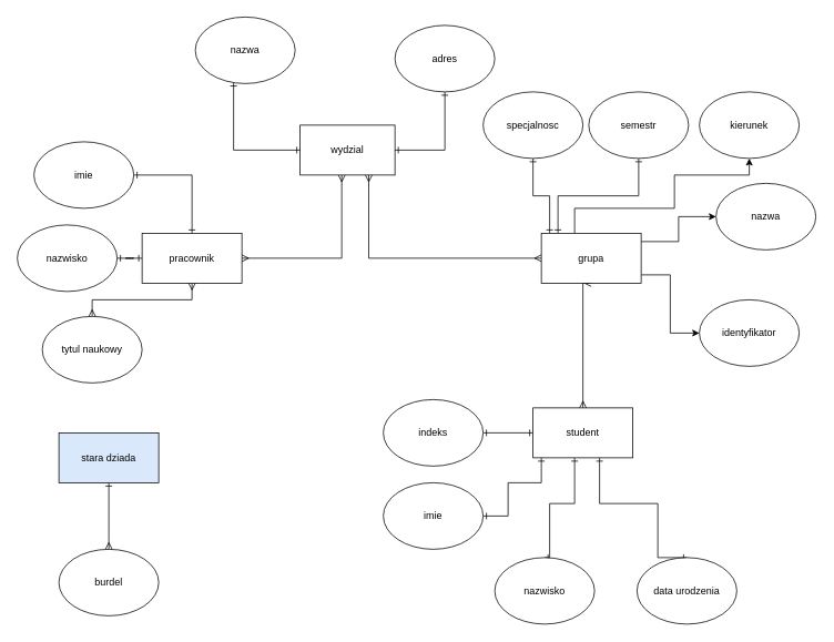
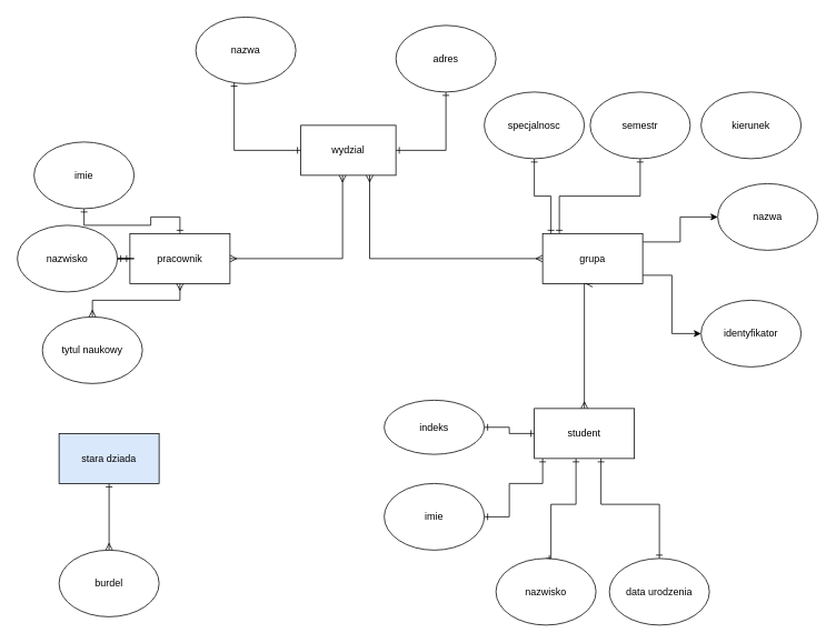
- <mxCell id="24" style="edgeStyle=orthogonalEdgeStyle;rounded=0;orthogonalLoop=1;jettySize=auto;html=1;" edge="1" parent="1" source="27" target="34"><mxGeometry relative="1" as="geometry"><Array as="points"><mxPoint x="690" y="250" /><mxPoint x="810" y="250" /><mxPoint x="810" y="210" /><mxPoint x="900" y="210" /></Array></mxGeometry></mxCell>
- <mxCell id="2" value="pracownik" style="rounded=0;whiteSpace=wrap;html=1;" vertex="1" parent="1"><mxGeometry x="170" y="280" width="120" height="60" as="geometry" /></mxCell>
+ <mxCell id="2" value="pracownik" style="rounded=0;whiteSpace=wrap;html=1;" vertex="1" parent="1"><mxGeometry x="155" y="280" width="120" height="60" as="geometry" /></mxCell>
- <mxCell id="28" value="indeks" style="ellipse;whiteSpace=wrap;html=1;" vertex="1" parent="1"><mxGeometry x="460" y="480" width="120" height="80" as="geometry" /></mxCell>
+ <mxCell id="28" value="indeks" style="ellipse;whiteSpace=wrap;html=1;" vertex="1" parent="1"><mxGeometry x="460" y="480" width="120" height="65" as="geometry" /></mxCell>
- <mxCell id="32" value="data urodzenia" style="ellipse;whiteSpace=wrap;html=1;" vertex="1" parent="1"><mxGeometry x="765" y="670" width="120" height="80" as="geometry" /></mxCell>
+ <mxCell id="32" value="data urodzenia" style="ellipse;whiteSpace=wrap;html=1;" vertex="1" parent="1"><mxGeometry x="730" y="670" width="120" height="80" as="geometry" /></mxCell>
